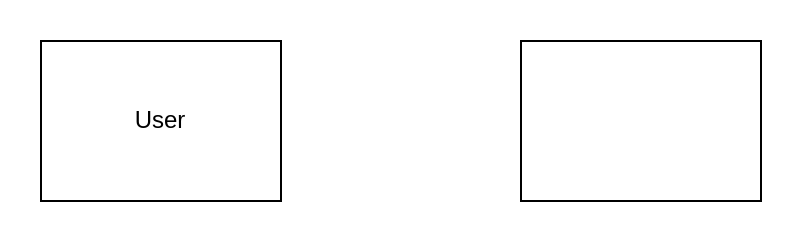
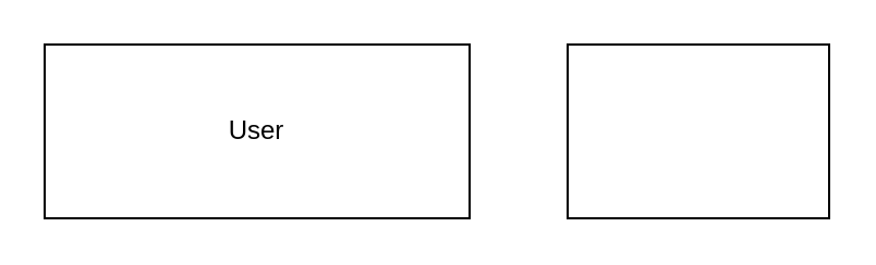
- <mxCell id="2" value="User" style="rounded=0;whiteSpace=wrap;html=1;" vertex="1" parent="1"><mxGeometry x="20" y="20" width="120" height="80" as="geometry" /></mxCell>
+ <mxCell id="2" value="User" style="rounded=0;whiteSpace=wrap;html=1;" vertex="1" parent="1"><mxGeometry x="20" y="20" width="195" height="80" as="geometry" /></mxCell>
